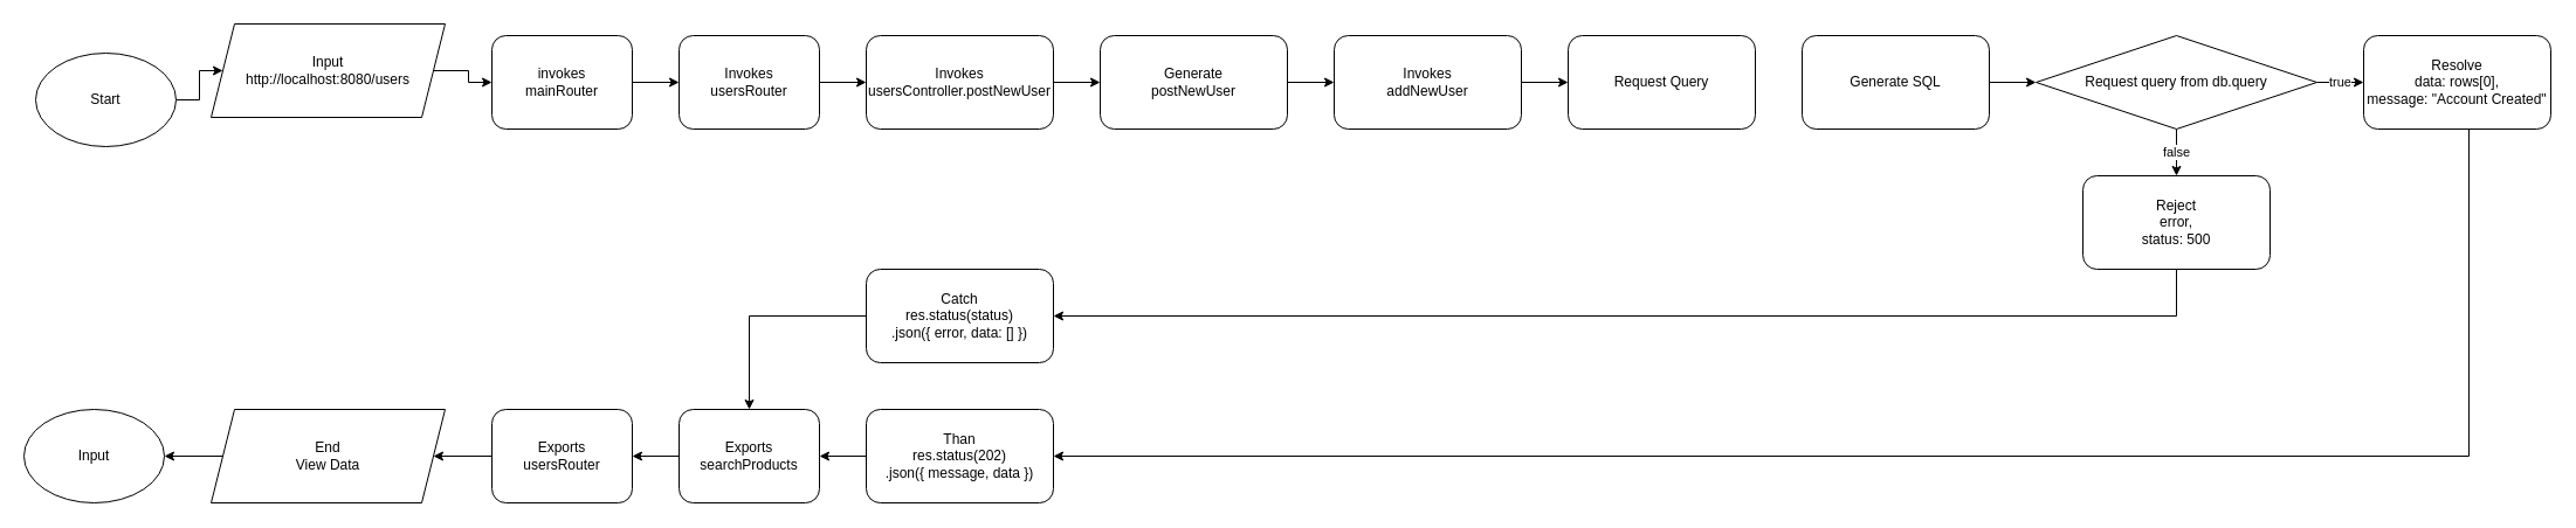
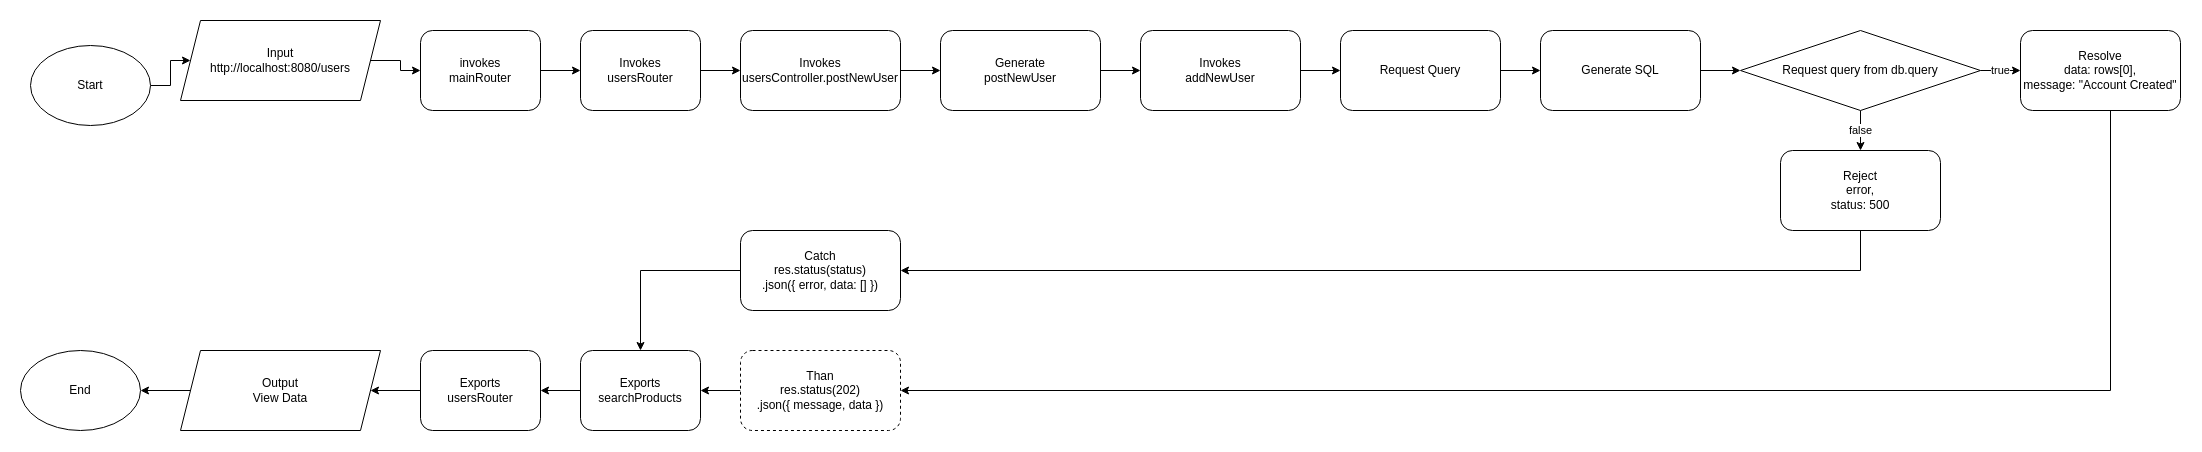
+ <mxCell id="16" style="edgeStyle=orthogonalEdgeStyle;rounded=0;orthogonalLoop=1;jettySize=auto;html=1;entryX=0;entryY=0.5;entryDx=0;entryDy=0;" edge="1" parent="1" source="17" target="19"><mxGeometry relative="1" as="geometry" /></mxCell>
- <mxCell id="36" value="Input" style="ellipse;whiteSpace=wrap;html=1;" parent="1" vertex="1"><mxGeometry x="20" y="350" width="120" height="80" as="geometry" /></mxCell>
+ <mxCell id="36" value="End" style="ellipse;whiteSpace=wrap;html=1;" parent="1" vertex="1"><mxGeometry x="20" y="350" width="120" height="80" as="geometry" /></mxCell>
- <mxCell id="38" value="End&lt;br&gt;View Data" style="shape=parallelogram;perimeter=parallelogramPerimeter;whiteSpace=wrap;html=1;fixedSize=1;" parent="1" vertex="1"><mxGeometry x="180" y="350" width="200" height="80" as="geometry" /></mxCell>
+ <mxCell id="38" value="Output&lt;br&gt;View Data" style="shape=parallelogram;perimeter=parallelogramPerimeter;whiteSpace=wrap;html=1;fixedSize=1;" parent="1" vertex="1"><mxGeometry x="180" y="350" width="200" height="80" as="geometry" /></mxCell>
- <mxCell id="28" value="&lt;div&gt;Than&lt;/div&gt;&lt;div&gt;res.status(202)&lt;/div&gt;&lt;div&gt;.json({&amp;nbsp;message,&amp;nbsp;data })&lt;/div&gt;" style="rounded=1;whiteSpace=wrap;html=1;" parent="1" vertex="1"><mxGeometry x="740" y="350" width="160" height="80" as="geometry" /></mxCell>
+ <mxCell id="28" value="&lt;div&gt;Than&lt;/div&gt;&lt;div&gt;res.status(202)&lt;/div&gt;&lt;div&gt;.json({&amp;nbsp;message,&amp;nbsp;data })&lt;/div&gt;" style="rounded=1;whiteSpace=wrap;html=1;dashed=1;" parent="1" vertex="1"><mxGeometry x="740" y="350" width="160" height="80" as="geometry" /></mxCell>
